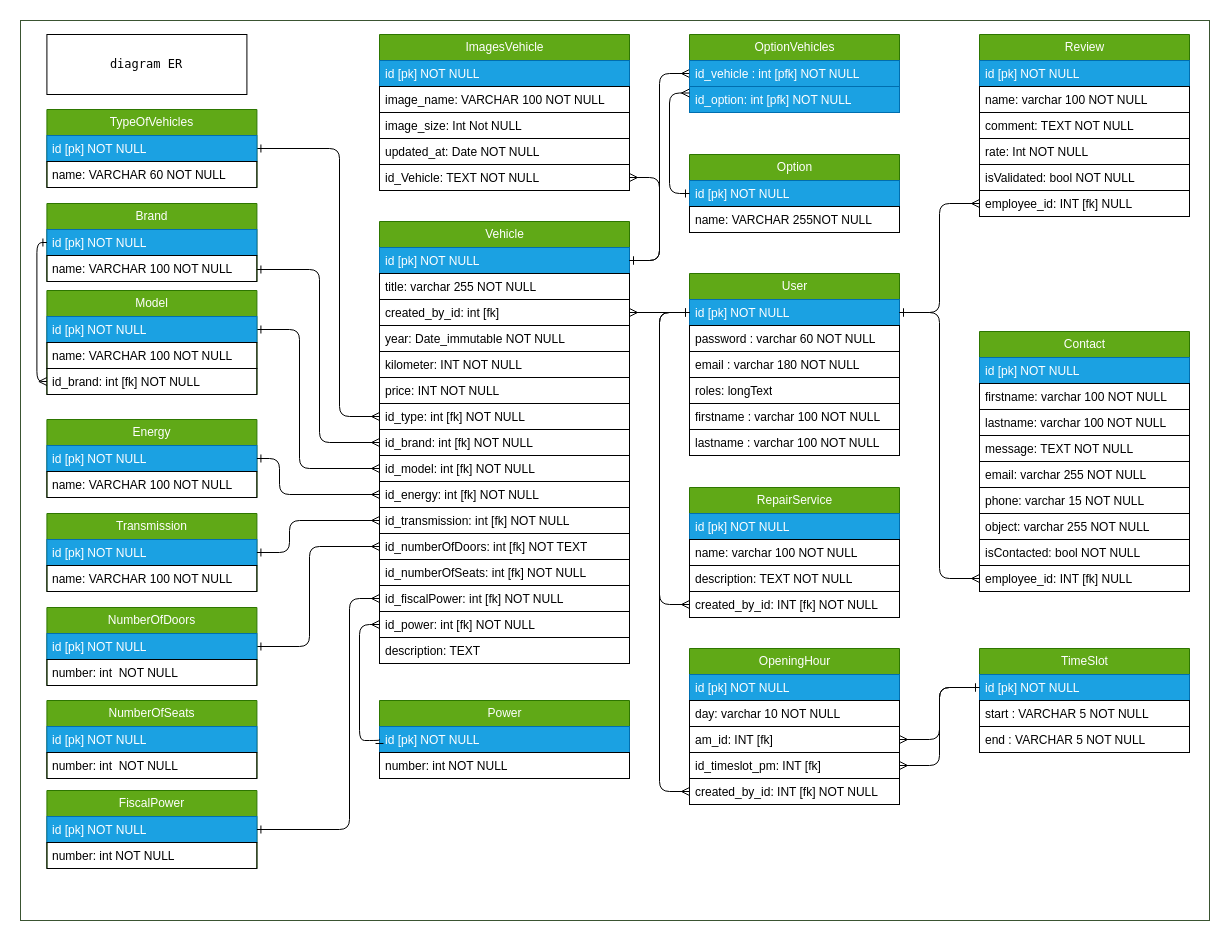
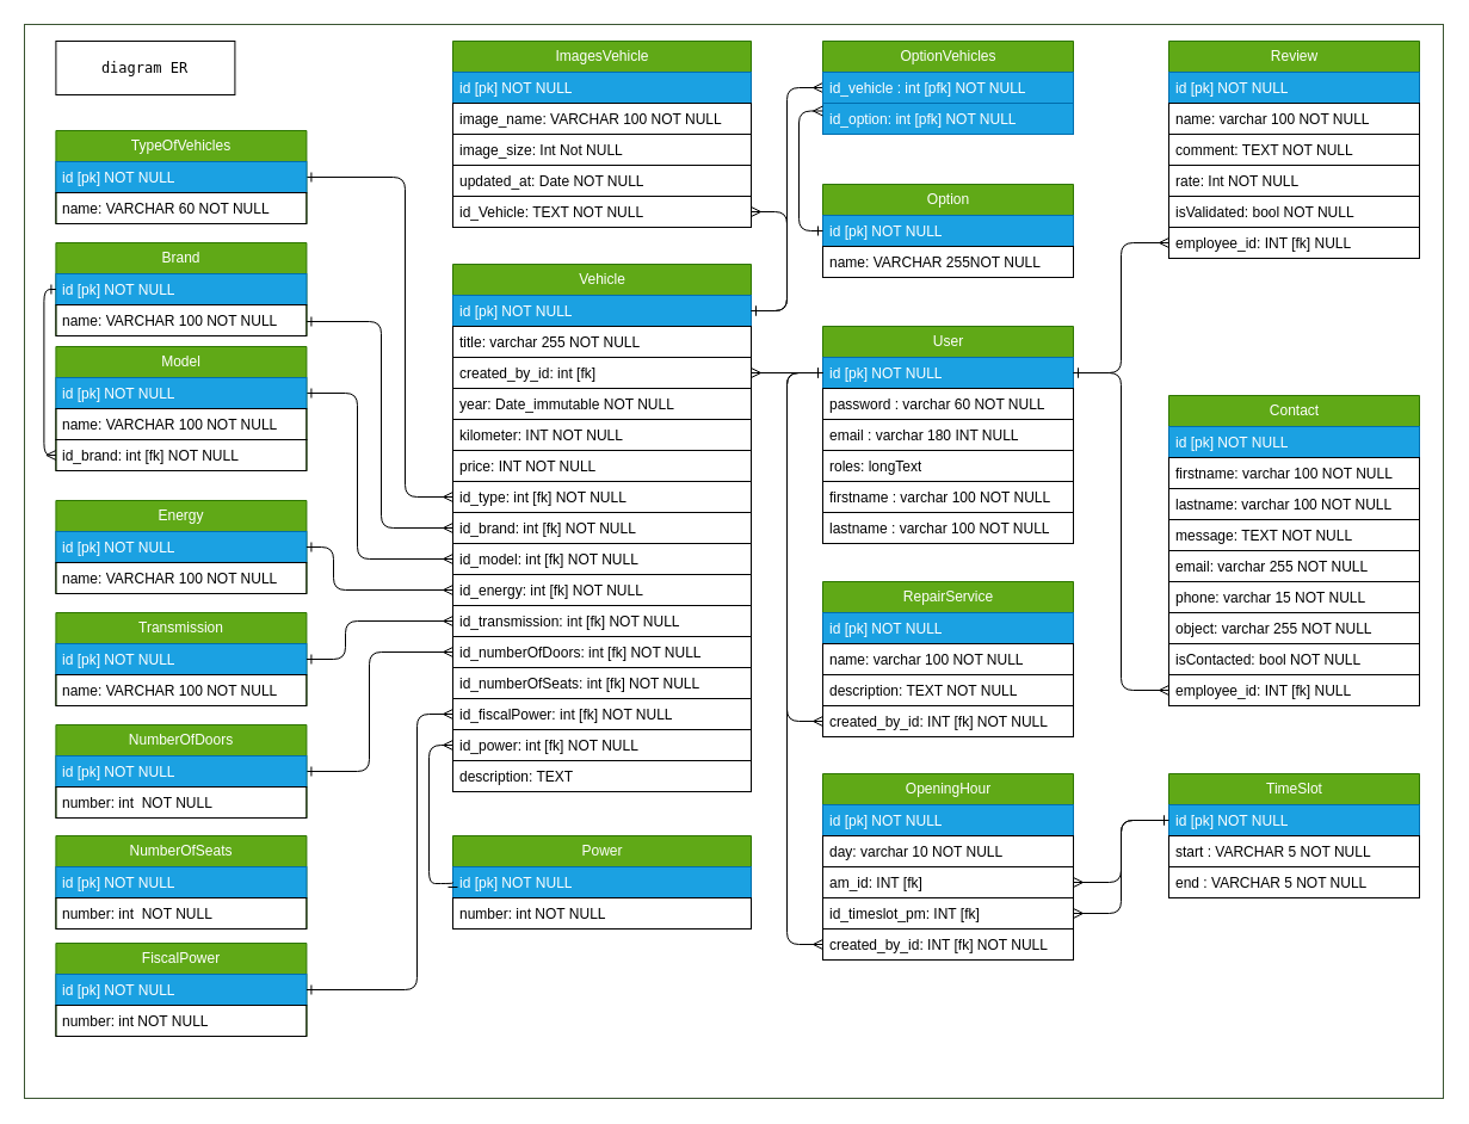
- <mxCell id="3" value="&lt;div class=&quot;QmZWSe&quot;&gt;&lt;div class=&quot;DHcWmd&quot;&gt;&lt;/div&gt;&lt;/div&gt;&lt;div class=&quot;oSioSc&quot;&gt;&lt;div id=&quot;tw-target&quot;&gt;&lt;div data-entityname=&quot;Google Translate&quot; data-attrid=&quot;tw-targetArea&quot; class=&quot;g9WsWb PZPZlf&quot; id=&quot;kAz1tf&quot;&gt;&lt;div tabindex=&quot;0&quot; id=&quot;tw-target-text-container&quot; class=&quot;tw-ta-container F0azHf tw-nfl&quot;&gt;&lt;pre dir=&quot;ltr&quot; data-ved=&quot;2ahUKEwjc8YfSzIyDAxX-SKQEHdY7COkQ3ewLegQIBRAP&quot; style=&quot;text-align:left&quot; id=&quot;tw-target-text&quot; data-placeholder=&quot;Traduction&quot; class=&quot;tw-data-text tw-text-large tw-ta&quot;&gt;&lt;span lang=&quot;en&quot; class=&quot;Y2IQFc&quot;&gt;diagram ER&lt;/span&gt;&lt;/pre&gt;&lt;/div&gt;&lt;/div&gt;&lt;/div&gt;&lt;/div&gt;" style="rounded=0;whiteSpace=wrap;html=1;strokeColor=#000000;fontColor=#000000;fillColor=#FFFFFF;" parent="1" vertex="1"><mxGeometry x="46.41" y="34" width="200" height="60" as="geometry" /></mxCell>
+ <mxCell id="3" value="&lt;div class=&quot;QmZWSe&quot;&gt;&lt;div class=&quot;DHcWmd&quot;&gt;&lt;/div&gt;&lt;/div&gt;&lt;div class=&quot;oSioSc&quot;&gt;&lt;div id=&quot;tw-target&quot;&gt;&lt;div data-entityname=&quot;Google Translate&quot; data-attrid=&quot;tw-targetArea&quot; class=&quot;g9WsWb PZPZlf&quot; id=&quot;kAz1tf&quot;&gt;&lt;div tabindex=&quot;0&quot; id=&quot;tw-target-text-container&quot; class=&quot;tw-ta-container F0azHf tw-nfl&quot;&gt;&lt;pre dir=&quot;ltr&quot; data-ved=&quot;2ahUKEwjc8YfSzIyDAxX-SKQEHdY7COkQ3ewLegQIBRAP&quot; style=&quot;text-align:left&quot; id=&quot;tw-target-text&quot; data-placeholder=&quot;Traduction&quot; class=&quot;tw-data-text tw-text-large tw-ta&quot;&gt;&lt;span lang=&quot;en&quot; class=&quot;Y2IQFc&quot;&gt;diagram ER&lt;/span&gt;&lt;/pre&gt;&lt;/div&gt;&lt;/div&gt;&lt;/div&gt;&lt;/div&gt;" style="rounded=0;whiteSpace=wrap;html=1;strokeColor=#000000;fontColor=#000000;fillColor=#FFFFFF;" parent="1" vertex="1"><mxGeometry x="46.41" y="34" width="150" height="45" as="geometry" /></mxCell>
- <mxCell id="13" value="email : varchar 180 NOT NULL" style="text;strokeColor=#000000;fillColor=none;align=left;verticalAlign=top;spacingLeft=4;spacingRight=4;overflow=hidden;rotatable=0;points=[[0,0.5],[1,0.5]];portConstraint=eastwest;whiteSpace=wrap;html=1;fontColor=#000000;" parent="10" vertex="1"><mxGeometry y="78" width="210" height="26" as="geometry" /></mxCell>
+ <mxCell id="13" value="email : varchar 180 INT NULL" style="text;strokeColor=#000000;fillColor=none;align=left;verticalAlign=top;spacingLeft=4;spacingRight=4;overflow=hidden;rotatable=0;points=[[0,0.5],[1,0.5]];portConstraint=eastwest;whiteSpace=wrap;html=1;fontColor=#000000;" parent="10" vertex="1"><mxGeometry y="78" width="210" height="26" as="geometry" /></mxCell>
- <mxCell id="39" value="id_numberOfDoors: int [fk] NOT TEXT" style="text;strokeColor=#000000;fillColor=none;align=left;verticalAlign=top;spacingLeft=4;spacingRight=4;overflow=hidden;rotatable=0;points=[[0,0.5],[1,0.5]];portConstraint=eastwest;whiteSpace=wrap;html=1;fontColor=#000000;" parent="27" vertex="1"><mxGeometry y="312" width="250" height="26" as="geometry" /></mxCell>
+ <mxCell id="39" value="id_numberOfDoors: int [fk] NOT NULL" style="text;strokeColor=#000000;fillColor=none;align=left;verticalAlign=top;spacingLeft=4;spacingRight=4;overflow=hidden;rotatable=0;points=[[0,0.5],[1,0.5]];portConstraint=eastwest;whiteSpace=wrap;html=1;fontColor=#000000;" parent="27" vertex="1"><mxGeometry y="312" width="250" height="26" as="geometry" /></mxCell>
